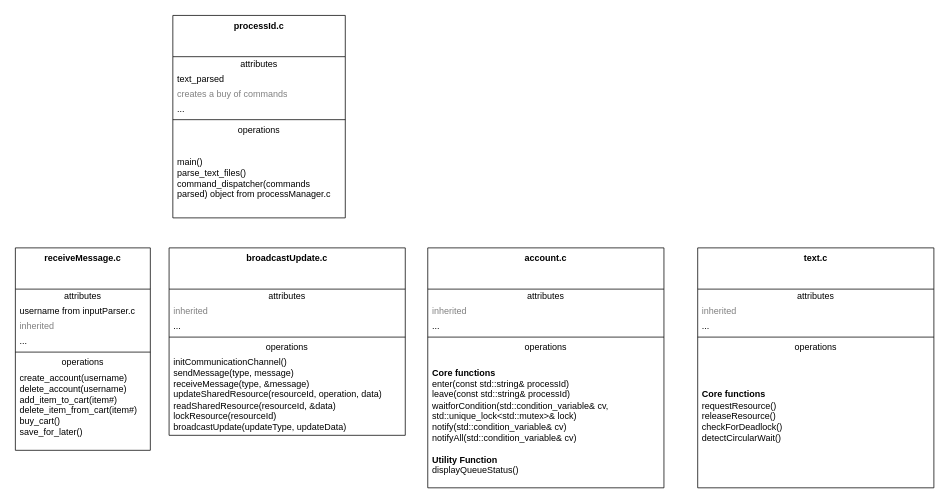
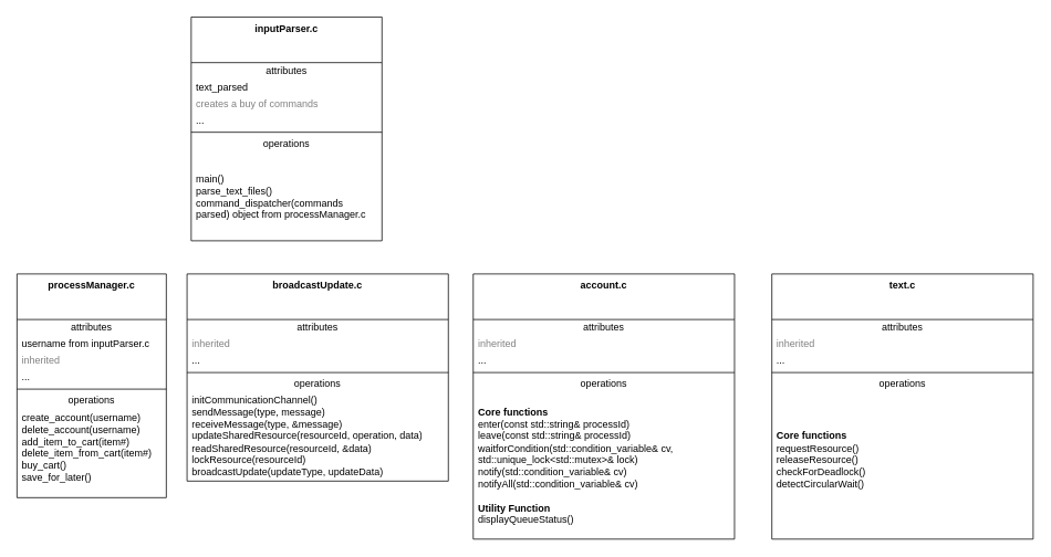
- <mxCell id="2" value="&lt;b&gt;processId.c&lt;/b&gt;" style="swimlane;fontStyle=0;align=center;verticalAlign=top;childLayout=stackLayout;horizontal=1;startSize=55;horizontalStack=0;resizeParent=1;resizeParentMax=0;resizeLast=0;collapsible=0;marginBottom=0;html=1;whiteSpace=wrap;" vertex="1" parent="1"><mxGeometry x="230" y="20" width="230" height="270" as="geometry" /></mxCell>
+ <mxCell id="2" value="&lt;b&gt;inputParser.c&lt;/b&gt;" style="swimlane;fontStyle=0;align=center;verticalAlign=top;childLayout=stackLayout;horizontal=1;startSize=55;horizontalStack=0;resizeParent=1;resizeParentMax=0;resizeLast=0;collapsible=0;marginBottom=0;html=1;whiteSpace=wrap;" vertex="1" parent="1"><mxGeometry x="230" y="20" width="230" height="270" as="geometry" /></mxCell>
- <mxCell id="10" value="&lt;b&gt;receiveMessage.c&lt;/b&gt;" style="swimlane;fontStyle=0;align=center;verticalAlign=top;childLayout=stackLayout;horizontal=1;startSize=55;horizontalStack=0;resizeParent=1;resizeParentMax=0;resizeLast=0;collapsible=0;marginBottom=0;html=1;whiteSpace=wrap;" vertex="1" parent="1"><mxGeometry x="20" y="330" width="180" height="270" as="geometry" /></mxCell>
+ <mxCell id="10" value="&lt;b&gt;processManager.c&lt;/b&gt;" style="swimlane;fontStyle=0;align=center;verticalAlign=top;childLayout=stackLayout;horizontal=1;startSize=55;horizontalStack=0;resizeParent=1;resizeParentMax=0;resizeLast=0;collapsible=0;marginBottom=0;html=1;whiteSpace=wrap;" vertex="1" parent="1"><mxGeometry x="20" y="330" width="180" height="270" as="geometry" /></mxCell>
